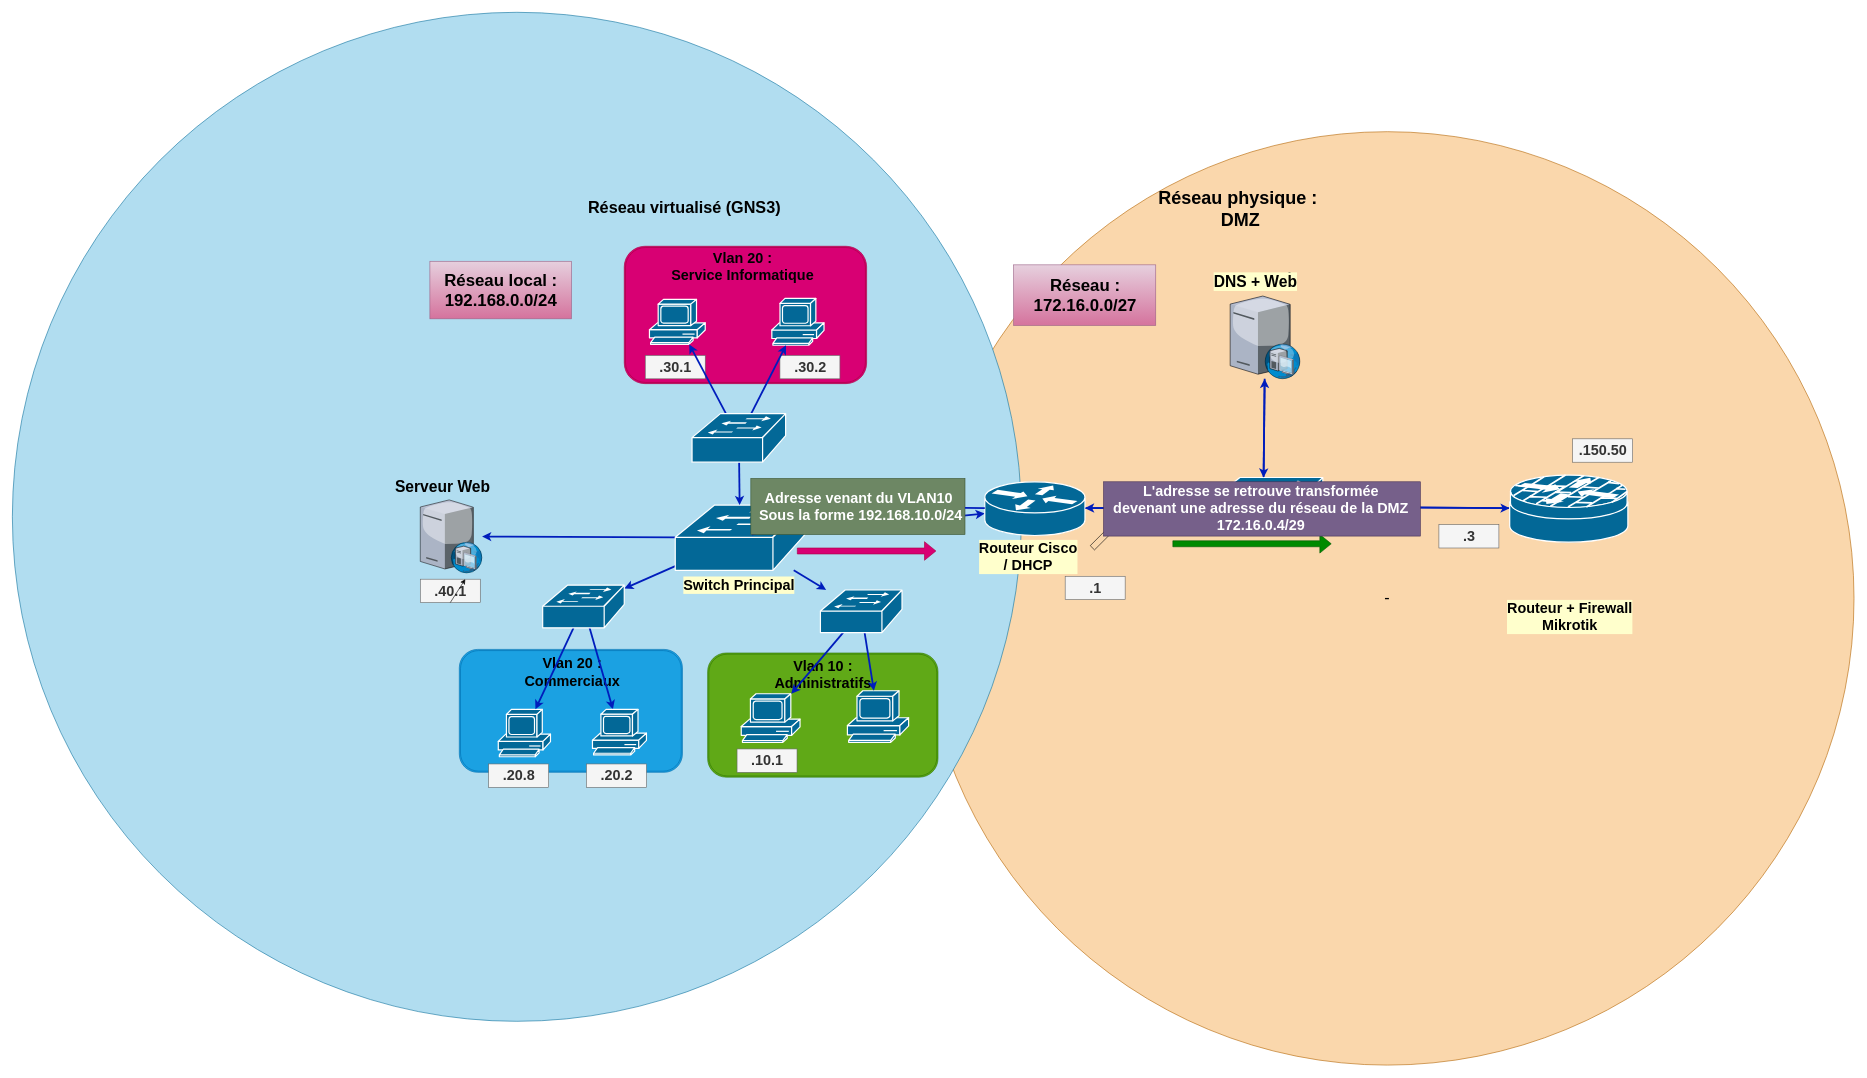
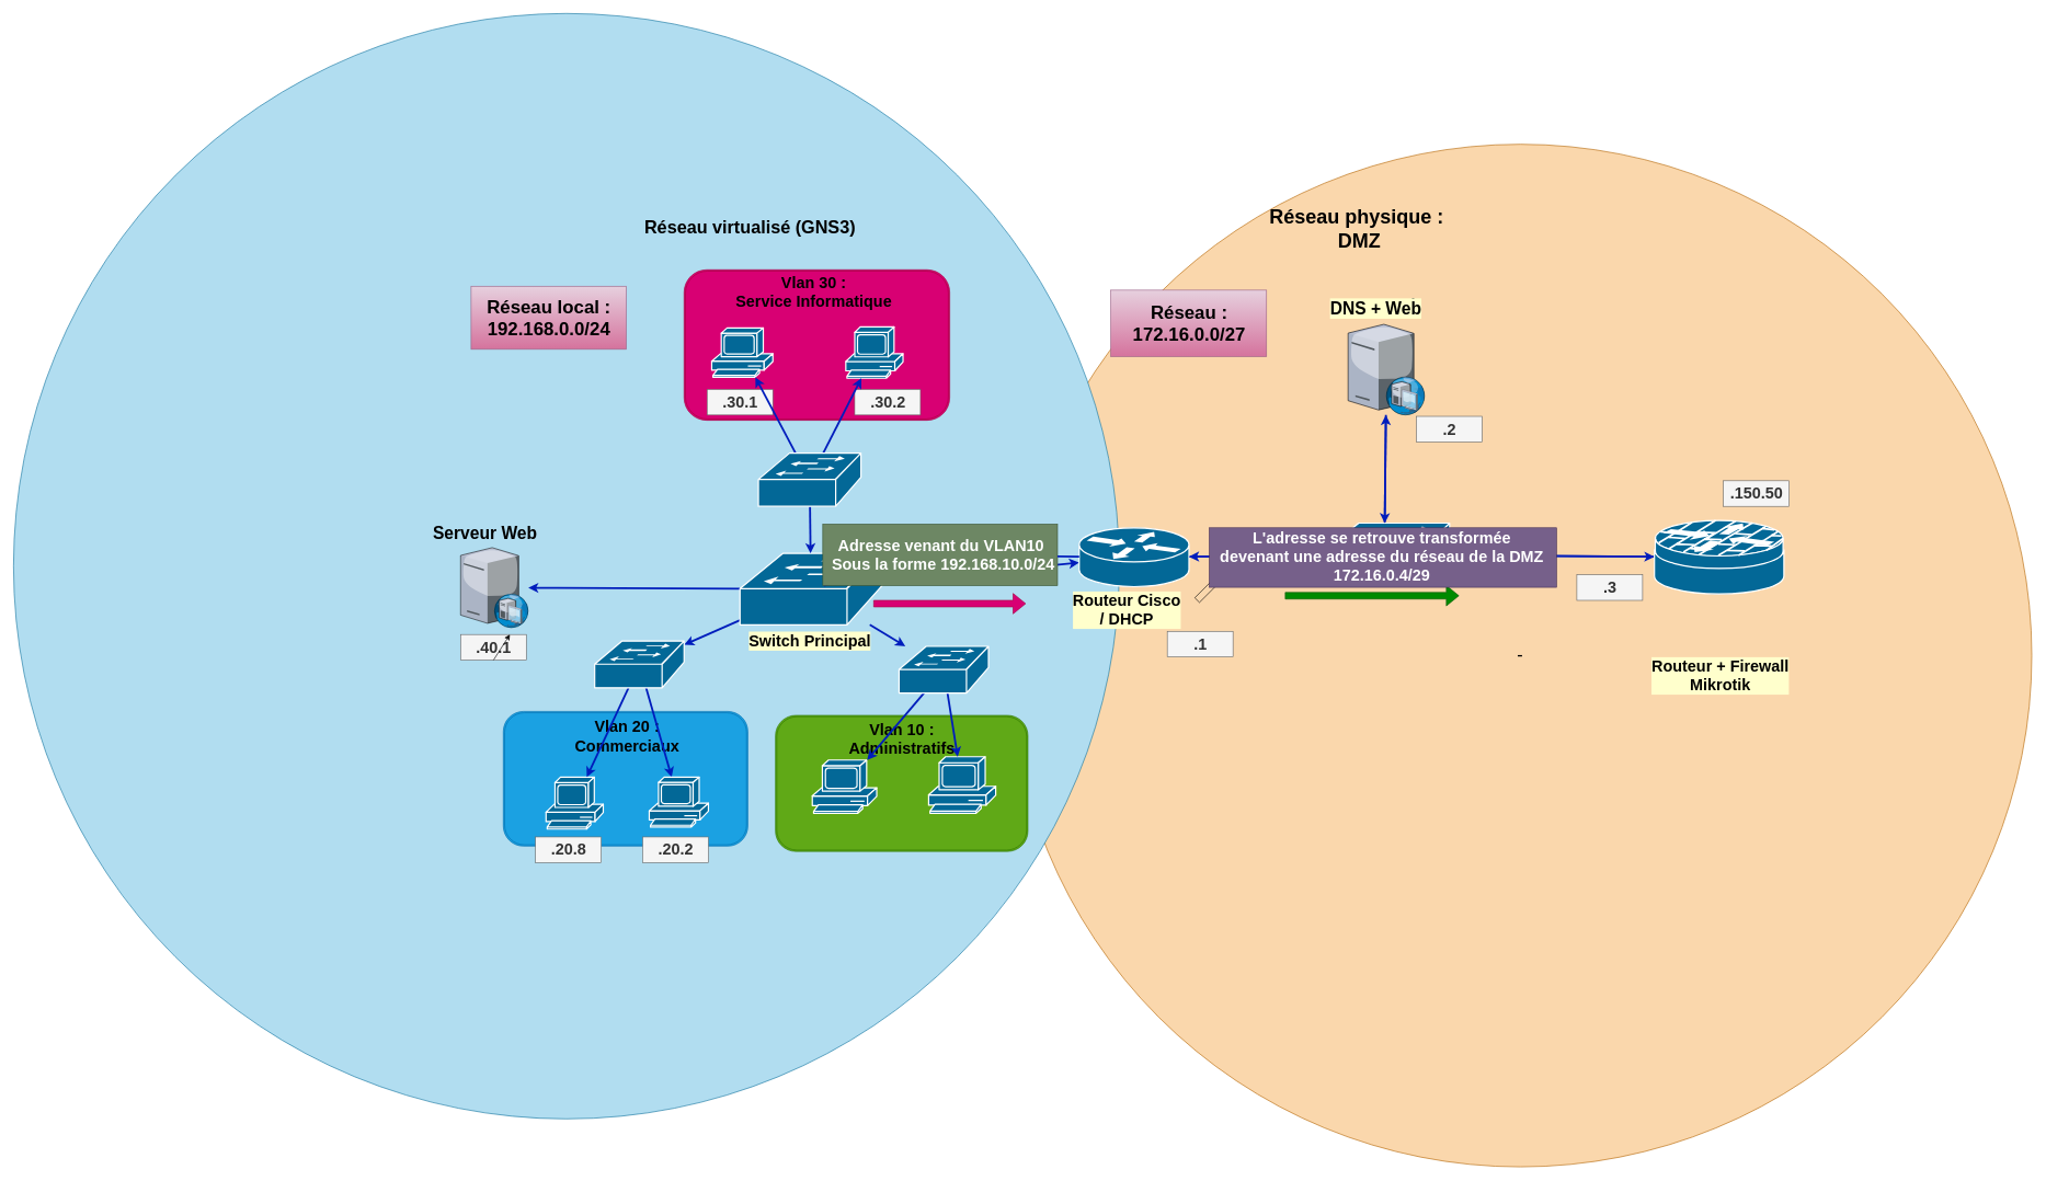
- <mxCell id="30" value="Vlan 20 :&lt;br&gt;Service Informatique" style="text;strokeColor=none;fillColor=none;html=1;fontSize=24;fontStyle=1;verticalAlign=middle;align=center;" parent="1" vertex="1"><mxGeometry x="1137" y="419" width="200" height="49" as="geometry" /></mxCell>
+ <mxCell id="30" value="Vlan 30 :&lt;br&gt;Service Informatique" style="text;strokeColor=none;fillColor=none;html=1;fontSize=24;fontStyle=1;verticalAlign=middle;align=center;" parent="1" vertex="1"><mxGeometry x="1137" y="419" width="200" height="49" as="geometry" /></mxCell>
+ <mxCell id="43" value=".2" style="text;strokeColor=#666666;fillColor=#f5f5f5;html=1;fontSize=24;fontStyle=1;verticalAlign=middle;align=center;fontColor=#333333;" parent="1" vertex="1"><mxGeometry x="2154" y="633" width="100" height="39" as="geometry" /></mxCell>
- <mxCell id="37" value=".10.1" style="text;strokeColor=#666666;fillColor=#f5f5f5;html=1;fontSize=24;fontStyle=1;verticalAlign=middle;align=center;fontColor=#333333;" parent="1" vertex="1"><mxGeometry x="1228" y="1248" width="100" height="39" as="geometry" /></mxCell>
